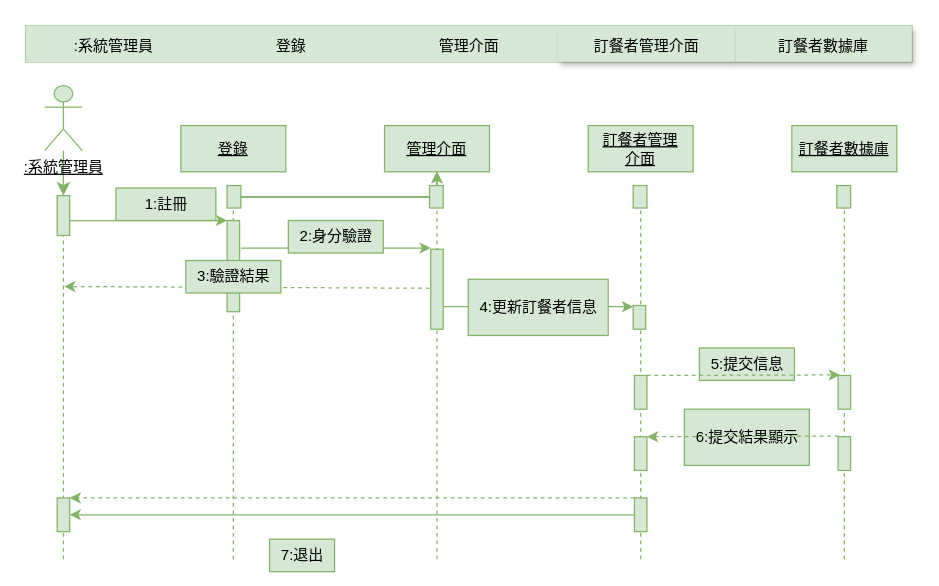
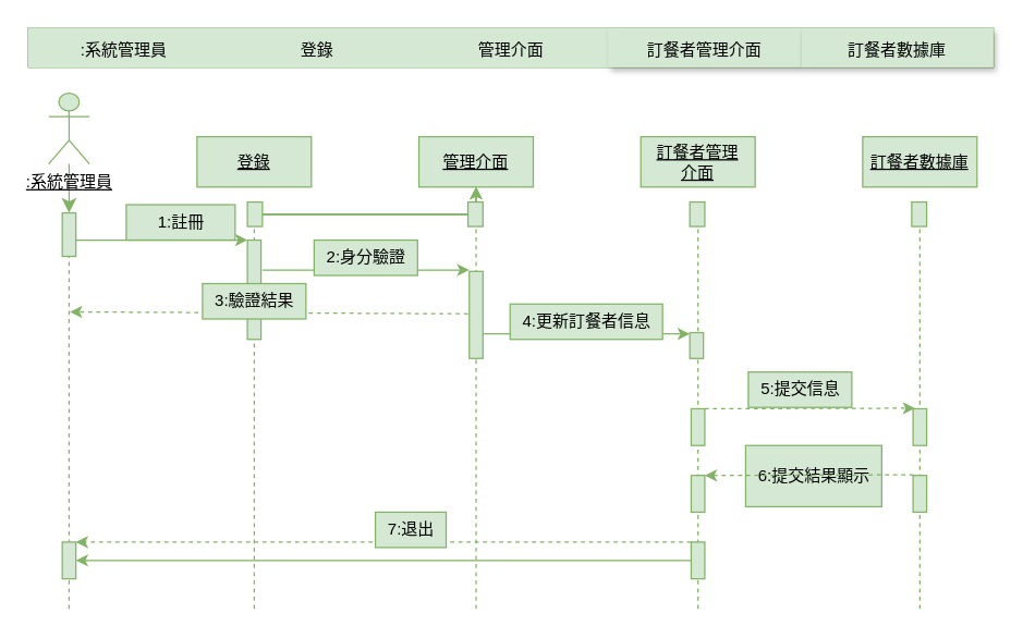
- <mxCell id="21" value="4:更新訂餐者信息" style="text;html=1;align=center;verticalAlign=middle;resizable=0;points=[];autosize=1;strokeColor=#82b366;fillColor=#d5e8d4;labelBackgroundColor=none;" parent="1" vertex="1"><mxGeometry x="374" y="223" width="112" height="45" as="geometry" /></mxCell>
+ <mxCell id="21" value="4:更新訂餐者信息" style="text;html=1;align=center;verticalAlign=middle;resizable=0;points=[];autosize=1;strokeColor=#82b366;fillColor=#d5e8d4;labelBackgroundColor=none;" parent="1" vertex="1"><mxGeometry x="374" y="223" width="112" height="26" as="geometry" /></mxCell>
- <mxCell id="26" value="5:提交信息" style="text;html=1;align=center;verticalAlign=middle;resizable=0;points=[];autosize=1;strokeColor=#82b366;fillColor=#d5e8d4;labelBackgroundColor=none;" parent="1" vertex="1"><mxGeometry x="559" y="278" width="76" height="26" as="geometry" /></mxCell>
+ <mxCell id="26" value="5:提交信息" style="text;html=1;align=center;verticalAlign=middle;resizable=0;points=[];autosize=1;strokeColor=#82b366;fillColor=#d5e8d4;labelBackgroundColor=none;" parent="1" vertex="1"><mxGeometry x="549" y="273" width="76" height="26" as="geometry" /></mxCell>
- <mxCell id="25" value="7:退出" style="text;html=1;align=center;verticalAlign=middle;resizable=0;points=[];autosize=1;strokeColor=#82b366;fillColor=#d5e8d4;labelBackgroundColor=none;" parent="1" vertex="1"><mxGeometry x="215" y="431" width="52" height="26" as="geometry" /></mxCell>
+ <mxCell id="25" value="7:退出" style="text;html=1;align=center;verticalAlign=middle;resizable=0;points=[];autosize=1;strokeColor=#82b366;fillColor=#d5e8d4;labelBackgroundColor=none;" parent="1" vertex="1"><mxGeometry x="275" y="376" width="52" height="26" as="geometry" /></mxCell>
